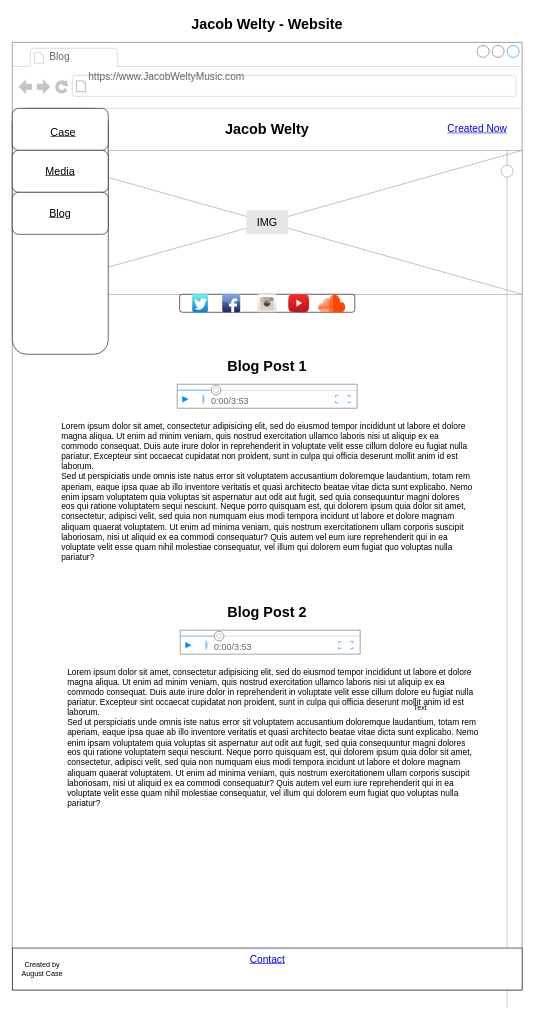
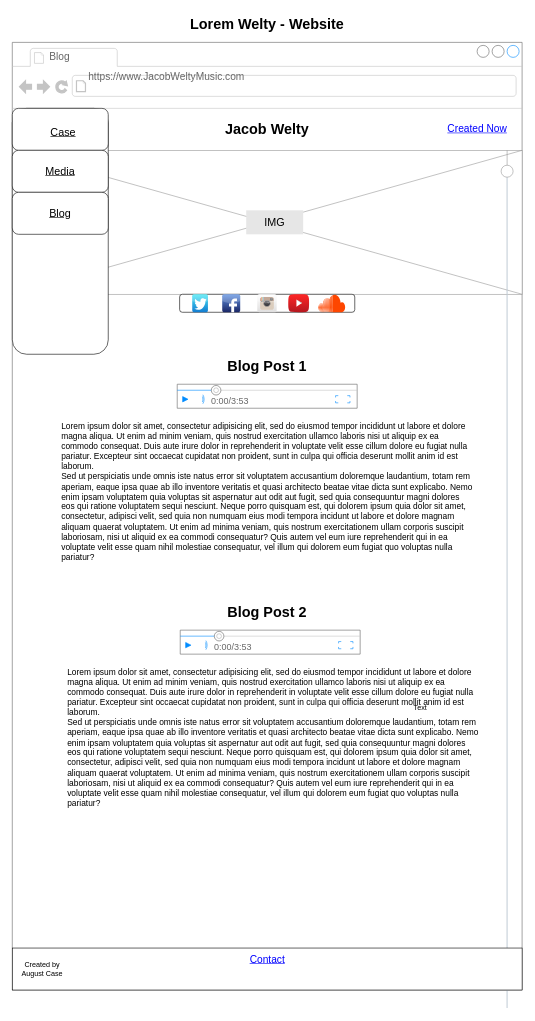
- <mxCell id="28" value="&lt;h1 style=&quot;margin-top: 0px;&quot;&gt;Jacob Welty - Website&lt;/h1&gt;" style="text;html=1;whiteSpace=wrap;overflow=hidden;rounded=0;align=center;" parent="1" vertex="1"><mxGeometry y="20" width="850" height="40" as="geometry" x="20" /></mxCell>
+ <mxCell id="28" value="&lt;h1 style=&quot;margin-top: 0px;&quot;&gt;Lorem Welty - Website&lt;/h1&gt;" style="text;html=1;whiteSpace=wrap;overflow=hidden;rounded=0;align=center;" parent="1" vertex="1"><mxGeometry y="20" width="850" height="40" as="geometry" x="20" /></mxCell>
- <mxCell id="13" value="&lt;font style=&quot;font-size: 18px;&quot;&gt;IMG&lt;/font&gt;" style="text;html=1;align=center;verticalAlign=middle;whiteSpace=wrap;rounded=0;fillColor=#E6E6E6;perimeterSpacing=1;" parent="2" vertex="1"><mxGeometry x="390" y="280" width="70" height="40" as="geometry" /></mxCell>
+ <mxCell id="13" value="&lt;font style=&quot;font-size: 18px;&quot;&gt;IMG&lt;/font&gt;" style="text;html=1;align=center;verticalAlign=middle;whiteSpace=wrap;rounded=0;fillColor=#E6E6E6;perimeterSpacing=1;" parent="2" vertex="1"><mxGeometry x="390" y="280" width="95" height="40" as="geometry" /></mxCell>
